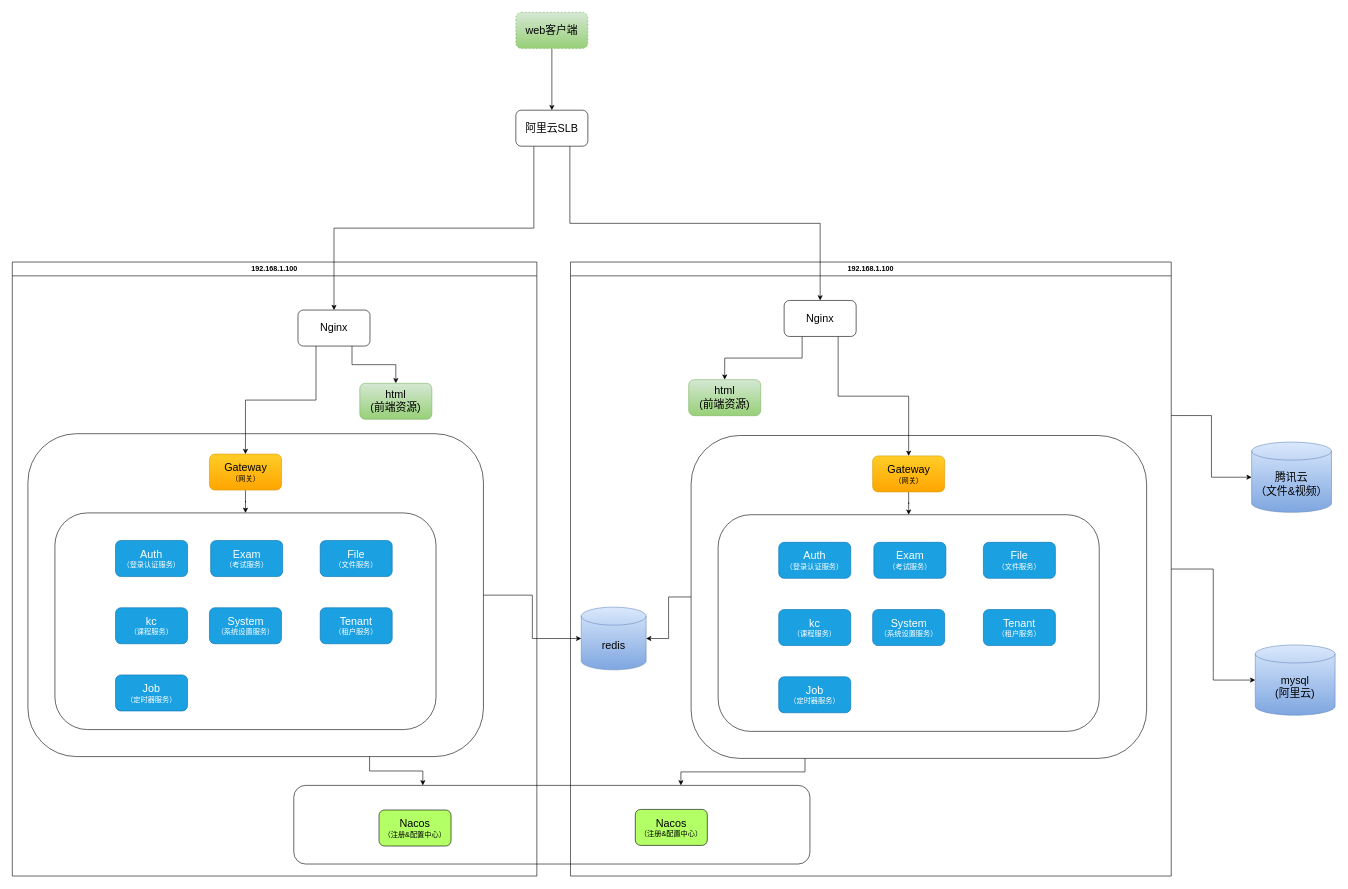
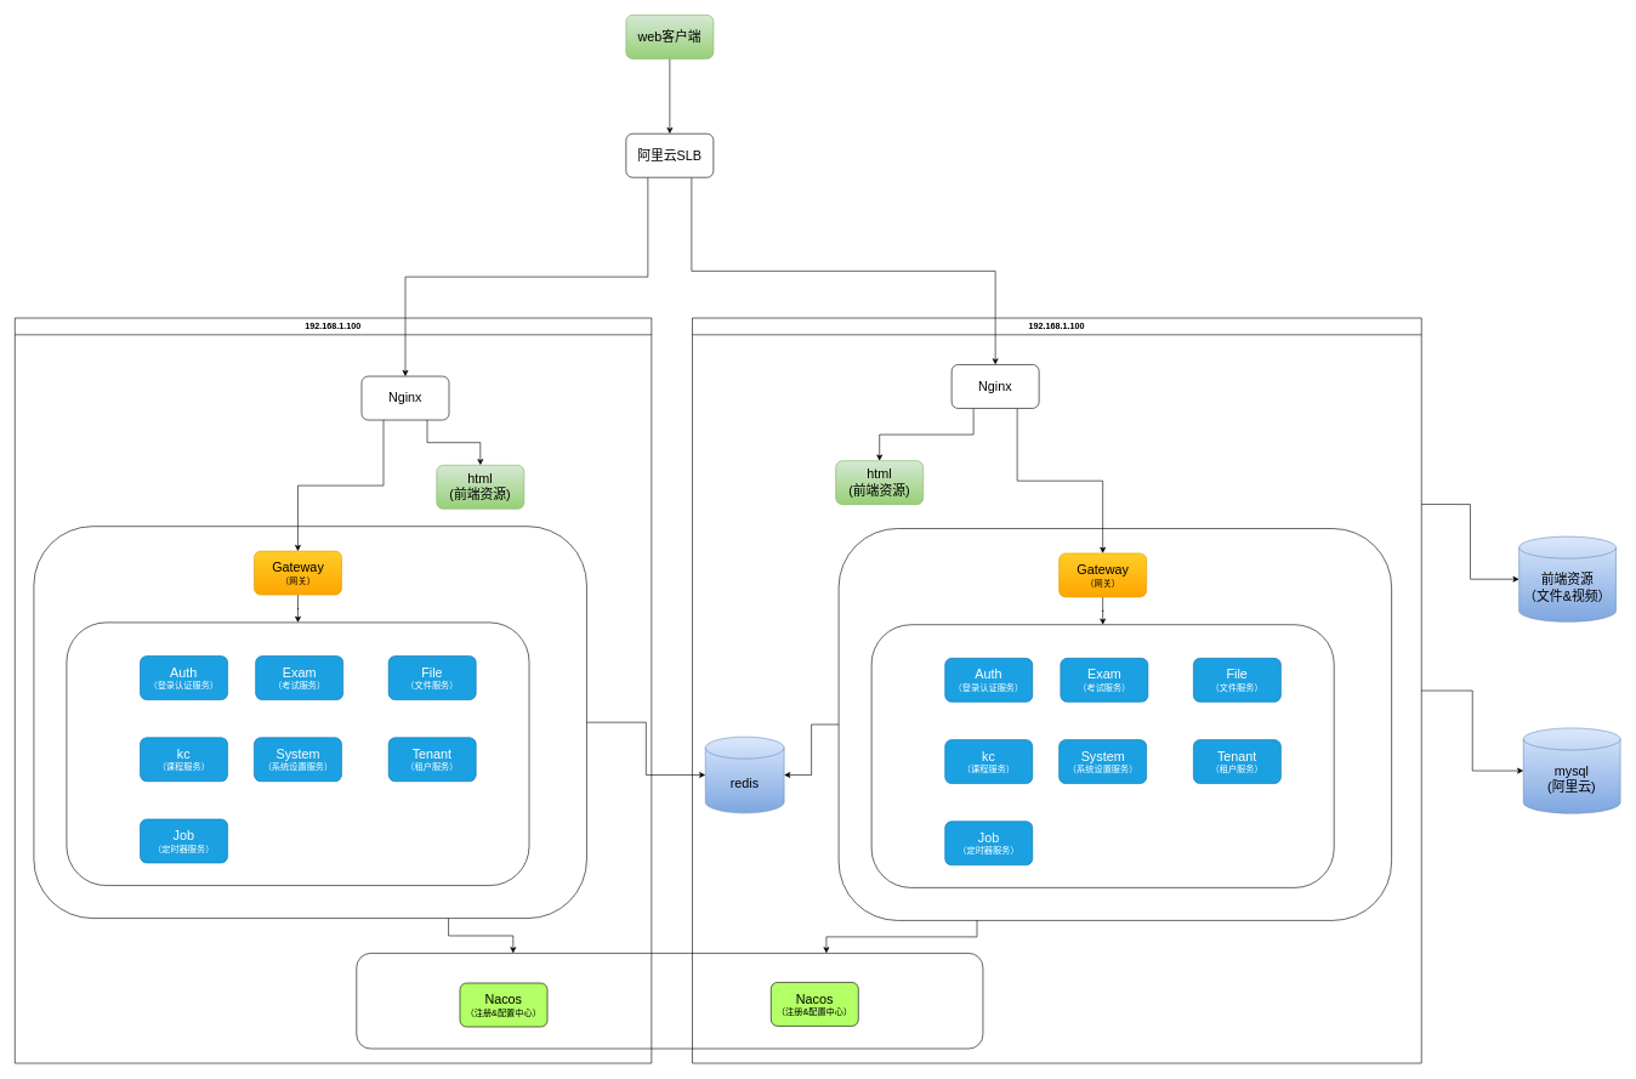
- <mxCell id="21" value="&lt;span style=&quot;font-size: 18px;&quot;&gt;web客户端&lt;/span&gt;" style="rounded=1;whiteSpace=wrap;html=1;fillColor=#d5e8d4;gradientColor=#97d077;strokeColor=#82b366;dashed=1;" parent="1" vertex="1"><mxGeometry x="859" y="20" width="120" height="60" as="geometry" /></mxCell>
+ <mxCell id="21" value="&lt;span style=&quot;font-size: 18px;&quot;&gt;web客户端&lt;/span&gt;" style="rounded=1;whiteSpace=wrap;html=1;fillColor=#d5e8d4;gradientColor=#97d077;strokeColor=#82b366;" parent="1" vertex="1"><mxGeometry x="859" y="20" width="120" height="60" as="geometry" /></mxCell>
- <mxCell id="44" value="&lt;span style=&quot;font-size: 18px;&quot;&gt;腾讯云&lt;br&gt;（文件&amp;amp;视频&lt;/span&gt;&lt;span style=&quot;font-size: 18px; background-color: initial;&quot;&gt;）&lt;/span&gt;" style="shape=cylinder3;whiteSpace=wrap;html=1;boundedLbl=1;backgroundOutline=1;size=15;fillColor=#dae8fc;gradientColor=#7ea6e0;strokeColor=#6c8ebf;" vertex="1" parent="1"><mxGeometry x="2085" y="736" width="133" height="117" as="geometry" /></mxCell>
+ <mxCell id="44" value="&lt;span style=&quot;font-size: 18px;&quot;&gt;前端资源&lt;br&gt;（文件&amp;amp;视频&lt;/span&gt;&lt;span style=&quot;font-size: 18px; background-color: initial;&quot;&gt;）&lt;/span&gt;" style="shape=cylinder3;whiteSpace=wrap;html=1;boundedLbl=1;backgroundOutline=1;size=15;fillColor=#dae8fc;gradientColor=#7ea6e0;strokeColor=#6c8ebf;" vertex="1" parent="1"><mxGeometry x="2085" y="736" width="133" height="117" as="geometry" /></mxCell>
- <mxCell id="43" value="&lt;font style=&quot;font-size: 18px;&quot;&gt;mysql&lt;br&gt;(阿里云)&lt;/font&gt;" style="shape=cylinder3;whiteSpace=wrap;html=1;boundedLbl=1;backgroundOutline=1;size=15;fillColor=#dae8fc;gradientColor=#7ea6e0;strokeColor=#6c8ebf;" vertex="1" parent="1"><mxGeometry x="2091" y="1074" width="133" height="117" as="geometry" /></mxCell>
+ <mxCell id="43" value="&lt;font style=&quot;font-size: 18px;&quot;&gt;mysql&lt;br&gt;(阿里云)&lt;/font&gt;" style="shape=cylinder3;whiteSpace=wrap;html=1;boundedLbl=1;backgroundOutline=1;size=15;fillColor=#dae8fc;gradientColor=#7ea6e0;strokeColor=#6c8ebf;" vertex="1" parent="1"><mxGeometry x="2091" y="999" width="133" height="117" as="geometry" /></mxCell>
